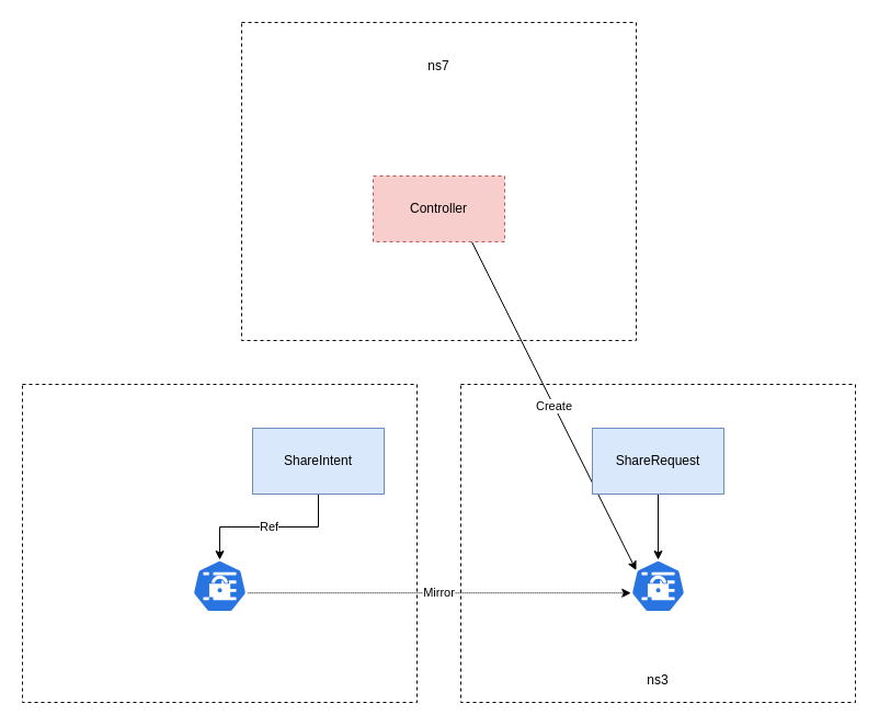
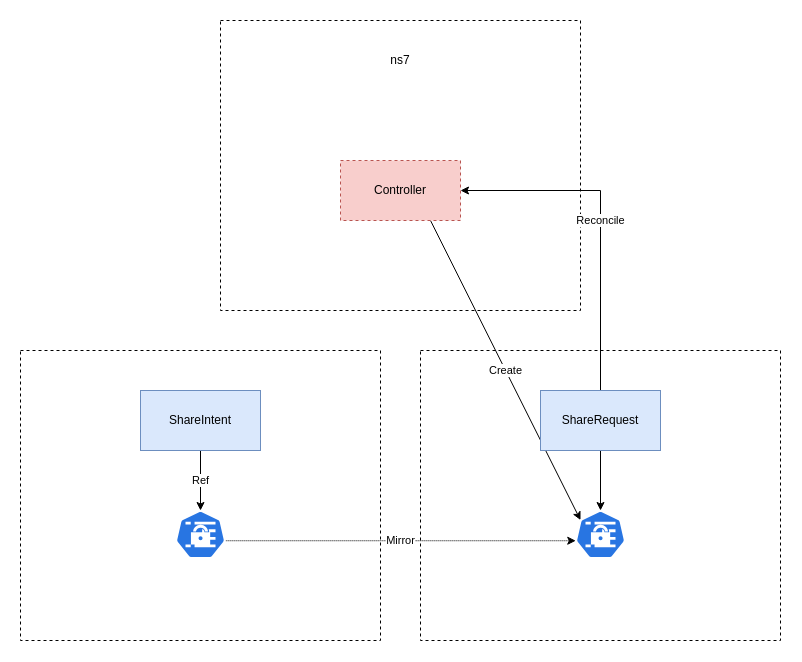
+ <mxCell id="6" value="Reconcile" style="edgeStyle=orthogonalEdgeStyle;rounded=0;orthogonalLoop=1;jettySize=auto;html=1;entryX=0.5;entryY=0;entryDx=0;entryDy=0;startArrow=classic;startFill=1;endArrow=none;endFill=0;" edge="1" parent="1" source="7" target="14"><mxGeometry relative="1" as="geometry"><Array as="points"><mxPoint x="600" y="190" /></Array></mxGeometry></mxCell>
- <mxCell id="11" value="ShareIntent" style="rounded=0;whiteSpace=wrap;html=1;fillColor=#dae8fc;strokeColor=#6c8ebf;" vertex="1" parent="1"><mxGeometry x="230" y="390" width="120" height="60" as="geometry" /></mxCell>
+ <mxCell id="11" value="ShareIntent" style="rounded=0;whiteSpace=wrap;html=1;fillColor=#dae8fc;strokeColor=#6c8ebf;" vertex="1" parent="1"><mxGeometry x="140" y="390" width="120" height="60" as="geometry" /></mxCell>
- <mxCell id="9" value="ns3" style="text;html=1;strokeColor=none;fillColor=none;align=center;verticalAlign=middle;whiteSpace=wrap;rounded=0;" vertex="1" parent="1"><mxGeometry x="580" y="610" width="40" height="20" as="geometry" /></mxCell>
